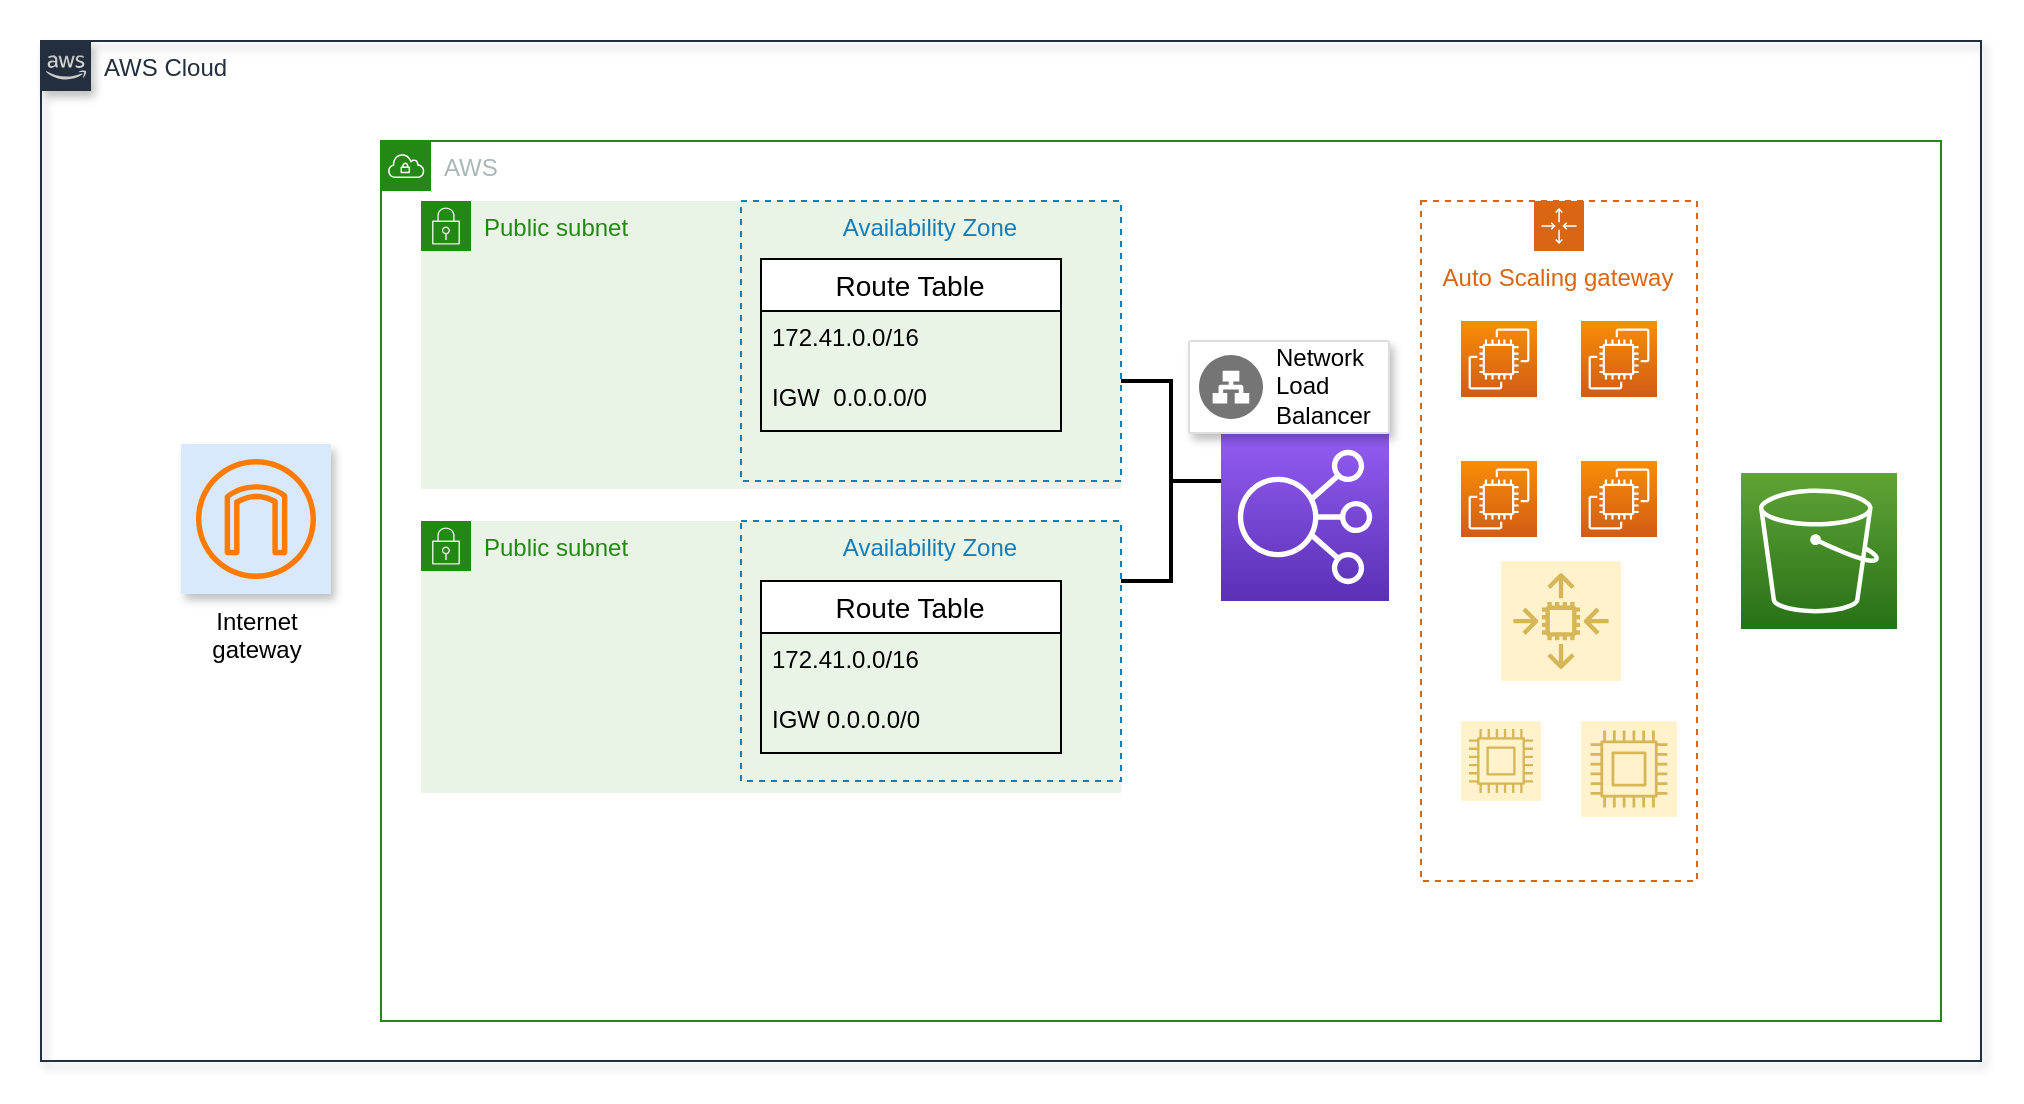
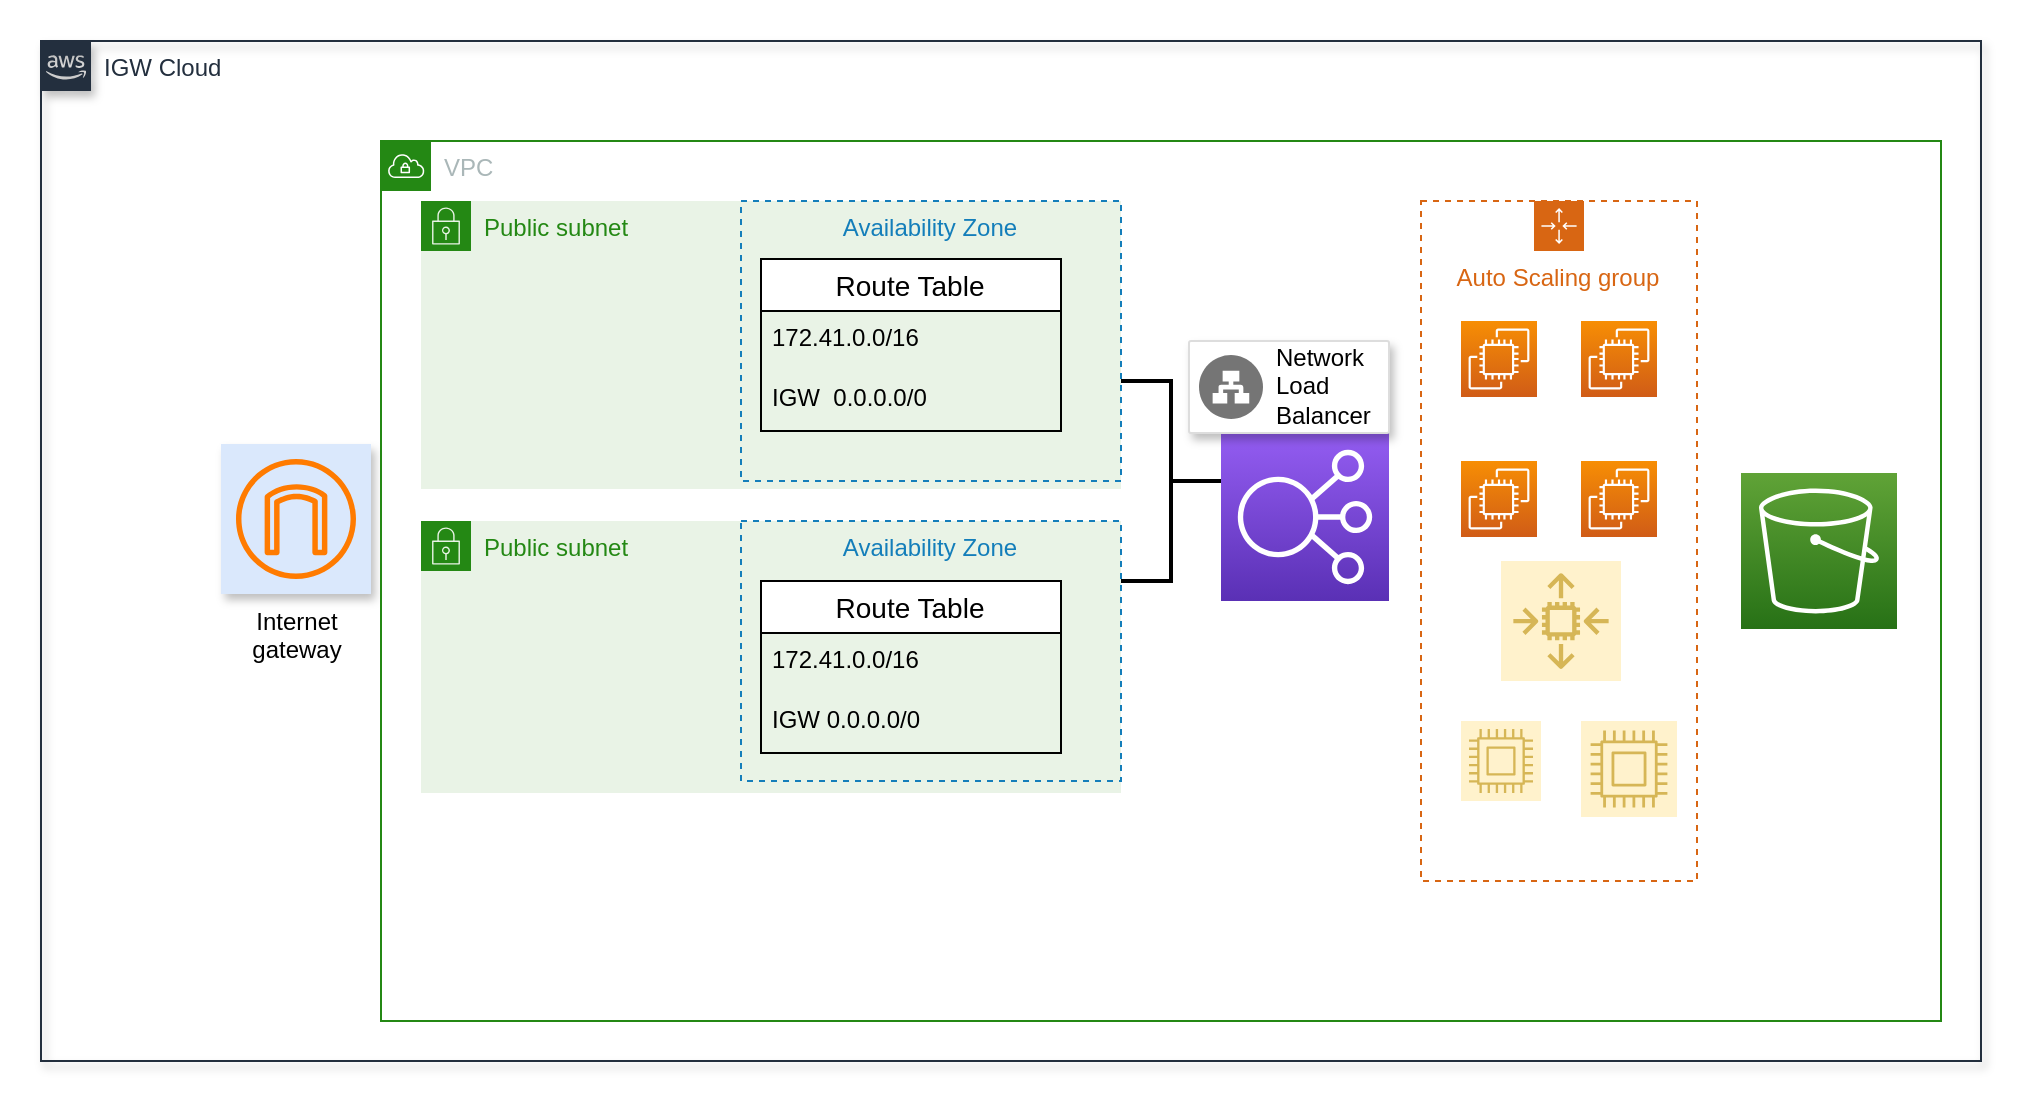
- <mxCell id="2" value="AWS Cloud" style="points=[[0,0],[0.25,0],[0.5,0],[0.75,0],[1,0],[1,0.25],[1,0.5],[1,0.75],[1,1],[0.75,1],[0.5,1],[0.25,1],[0,1],[0,0.75],[0,0.5],[0,0.25]];outlineConnect=0;gradientColor=none;html=1;whiteSpace=wrap;fontSize=12;fontStyle=0;container=1;pointerEvents=0;collapsible=0;recursiveResize=0;shape=mxgraph.aws4.group;grIcon=mxgraph.aws4.group_aws_cloud_alt;strokeColor=#232F3E;fillColor=none;verticalAlign=top;align=left;spacingLeft=30;fontColor=#232F3E;dashed=0;shadow=1;" parent="1" vertex="1"><mxGeometry x="20" y="20" width="970" height="510" as="geometry" /></mxCell>
+ <mxCell id="2" value="IGW Cloud" style="points=[[0,0],[0.25,0],[0.5,0],[0.75,0],[1,0],[1,0.25],[1,0.5],[1,0.75],[1,1],[0.75,1],[0.5,1],[0.25,1],[0,1],[0,0.75],[0,0.5],[0,0.25]];outlineConnect=0;gradientColor=none;html=1;whiteSpace=wrap;fontSize=12;fontStyle=0;container=1;pointerEvents=0;collapsible=0;recursiveResize=0;shape=mxgraph.aws4.group;grIcon=mxgraph.aws4.group_aws_cloud_alt;strokeColor=#232F3E;fillColor=none;verticalAlign=top;align=left;spacingLeft=30;fontColor=#232F3E;dashed=0;shadow=1;" parent="1" vertex="1"><mxGeometry x="20" y="20" width="970" height="510" as="geometry" /></mxCell>
- <mxCell id="4" value="AWS" style="points=[[0,0],[0.25,0],[0.5,0],[0.75,0],[1,0],[1,0.25],[1,0.5],[1,0.75],[1,1],[0.75,1],[0.5,1],[0.25,1],[0,1],[0,0.75],[0,0.5],[0,0.25]];outlineConnect=0;gradientColor=none;html=1;whiteSpace=wrap;fontSize=12;fontStyle=0;container=1;pointerEvents=0;collapsible=0;recursiveResize=0;shape=mxgraph.aws4.group;grIcon=mxgraph.aws4.group_vpc;strokeColor=#248814;fillColor=none;verticalAlign=top;align=left;spacingLeft=30;fontColor=#AAB7B8;dashed=0;" parent="2" vertex="1"><mxGeometry x="170" y="50" width="780" height="440" as="geometry" /></mxCell>
+ <mxCell id="4" value="VPC" style="points=[[0,0],[0.25,0],[0.5,0],[0.75,0],[1,0],[1,0.25],[1,0.5],[1,0.75],[1,1],[0.75,1],[0.5,1],[0.25,1],[0,1],[0,0.75],[0,0.5],[0,0.25]];outlineConnect=0;gradientColor=none;html=1;whiteSpace=wrap;fontSize=12;fontStyle=0;container=1;pointerEvents=0;collapsible=0;recursiveResize=0;shape=mxgraph.aws4.group;grIcon=mxgraph.aws4.group_vpc;strokeColor=#248814;fillColor=none;verticalAlign=top;align=left;spacingLeft=30;fontColor=#AAB7B8;dashed=0;" parent="2" vertex="1"><mxGeometry x="170" y="50" width="780" height="440" as="geometry" /></mxCell>
- <mxCell id="5" value="Auto Scaling gateway" style="points=[[0,0],[0.25,0],[0.5,0],[0.75,0],[1,0],[1,0.25],[1,0.5],[1,0.75],[1,1],[0.75,1],[0.5,1],[0.25,1],[0,1],[0,0.75],[0,0.5],[0,0.25]];outlineConnect=0;gradientColor=none;html=1;whiteSpace=wrap;fontSize=12;fontStyle=0;container=1;pointerEvents=0;collapsible=0;recursiveResize=0;shape=mxgraph.aws4.groupCenter;grIcon=mxgraph.aws4.group_auto_scaling_group;grStroke=1;strokeColor=#D86613;fillColor=none;verticalAlign=top;align=center;fontColor=#D86613;dashed=1;spacingTop=25;" parent="4" vertex="1"><mxGeometry x="520" y="30" width="138" height="340" as="geometry" /></mxCell>
+ <mxCell id="5" value="Auto Scaling group" style="points=[[0,0],[0.25,0],[0.5,0],[0.75,0],[1,0],[1,0.25],[1,0.5],[1,0.75],[1,1],[0.75,1],[0.5,1],[0.25,1],[0,1],[0,0.75],[0,0.5],[0,0.25]];outlineConnect=0;gradientColor=none;html=1;whiteSpace=wrap;fontSize=12;fontStyle=0;container=1;pointerEvents=0;collapsible=0;recursiveResize=0;shape=mxgraph.aws4.groupCenter;grIcon=mxgraph.aws4.group_auto_scaling_group;grStroke=1;strokeColor=#D86613;fillColor=none;verticalAlign=top;align=center;fontColor=#D86613;dashed=1;spacingTop=25;" parent="4" vertex="1"><mxGeometry x="520" y="30" width="138" height="340" as="geometry" /></mxCell>
- <mxCell id="3" value="Internet&#10;gateway" style="sketch=0;outlineConnect=0;strokeColor=#ff7b00;fillColor=#dae8fc;dashed=0;verticalLabelPosition=bottom;verticalAlign=top;align=center;html=1;fontSize=12;fontStyle=0;aspect=fixed;shape=mxgraph.aws4.resourceIcon;resIcon=mxgraph.aws4.internet_gateway;shadow=1;" vertex="1" parent="2"><mxGeometry x="70" y="201.5" width="75" height="75" as="geometry" /></mxCell>
+ <mxCell id="3" value="Internet&#10;gateway" style="sketch=0;outlineConnect=0;strokeColor=#ff7b00;fillColor=#dae8fc;dashed=0;verticalLabelPosition=bottom;verticalAlign=top;align=center;html=1;fontSize=12;fontStyle=0;aspect=fixed;shape=mxgraph.aws4.resourceIcon;resIcon=mxgraph.aws4.internet_gateway;shadow=1;" vertex="1" parent="2"><mxGeometry x="90" y="201.5" width="75" height="75" as="geometry" /></mxCell>
